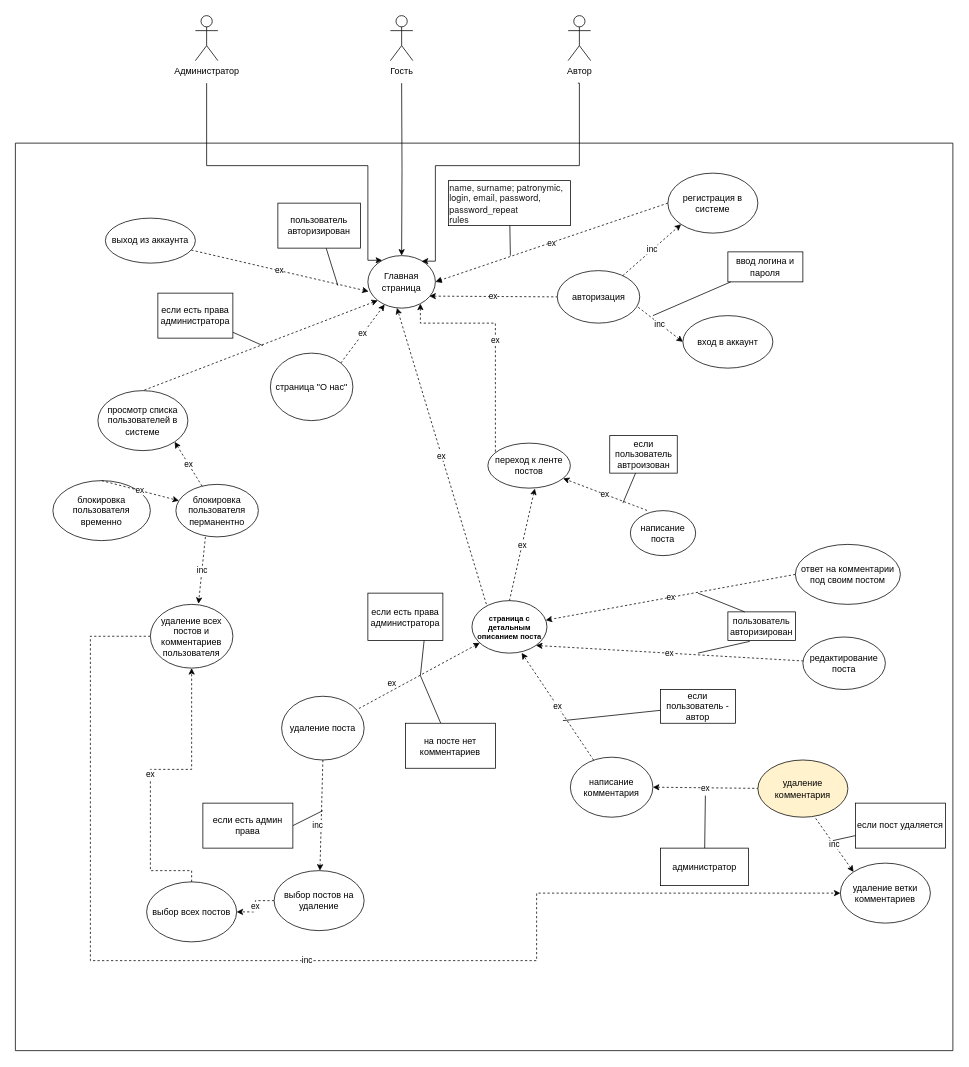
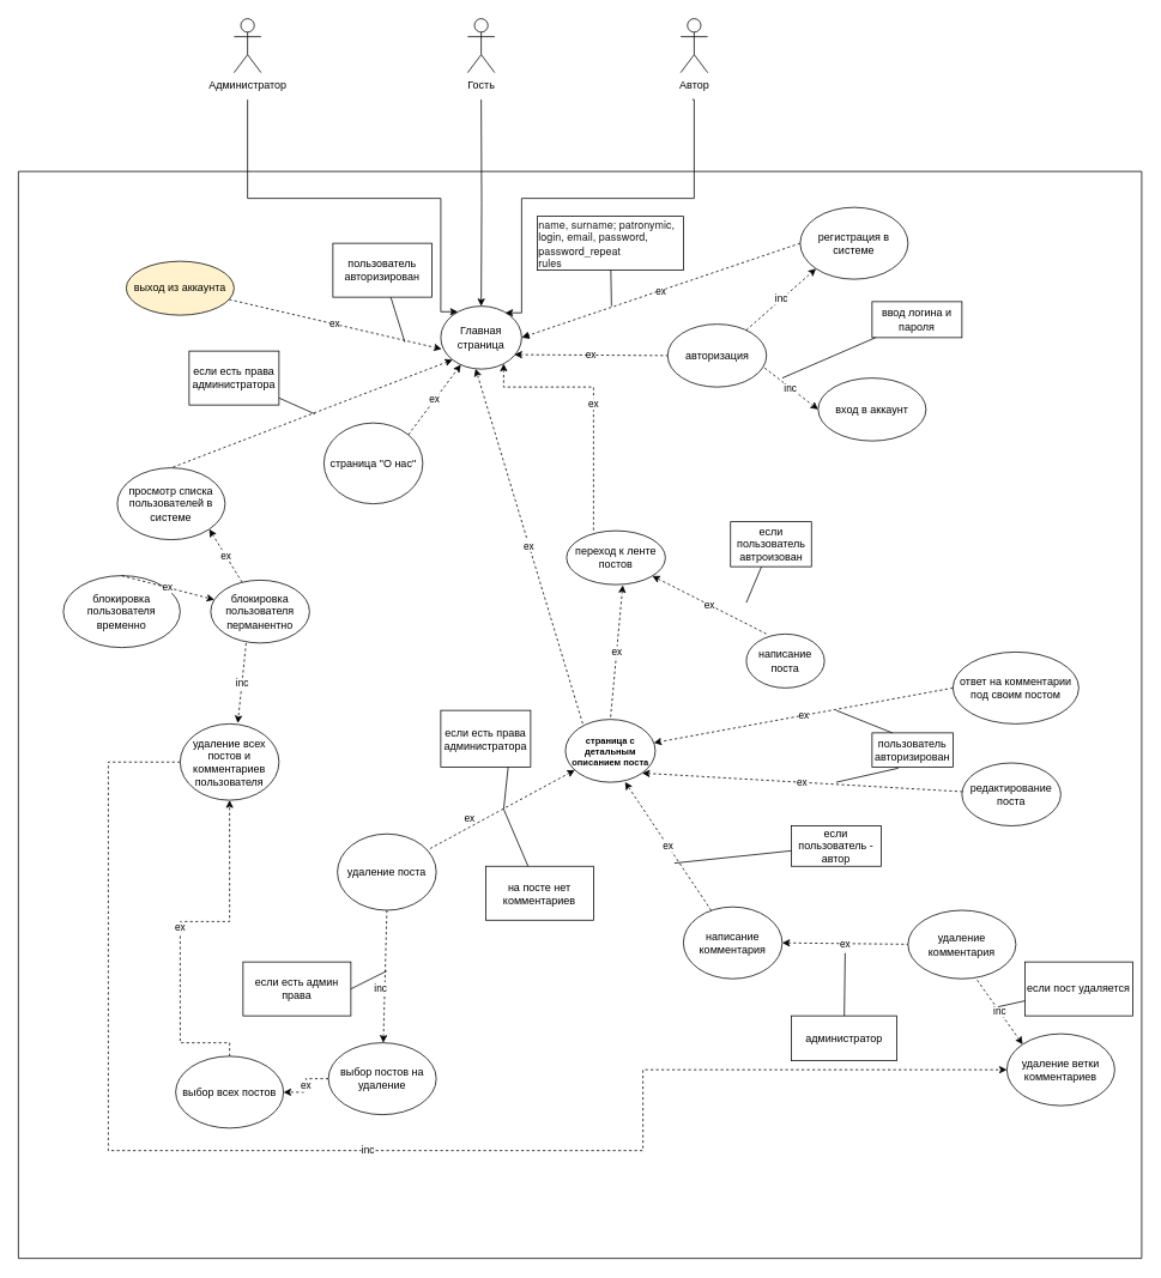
- <mxCell id="26" value="выход из аккаунта" style="ellipse;whiteSpace=wrap;html=1;" parent="15" vertex="1"><mxGeometry x="120" y="100" width="120" height="60" as="geometry" /></mxCell>
+ <mxCell id="26" value="выход из аккаунта" style="ellipse;whiteSpace=wrap;html=1;fillColor=#fff2cc;" parent="15" vertex="1"><mxGeometry x="120" y="100" width="120" height="60" as="geometry" /></mxCell>
- <mxCell id="41" value="переход к ленте постов" style="ellipse;whiteSpace=wrap;html=1;" parent="15" vertex="1"><mxGeometry x="630" y="400" width="110" height="60" as="geometry" /></mxCell>
+ <mxCell id="41" value="переход к ленте постов" style="ellipse;whiteSpace=wrap;html=1;" parent="15" vertex="1"><mxGeometry x="610" y="400" width="110" height="60" as="geometry" /></mxCell>
- <mxCell id="35" value="написание поста" style="ellipse;whiteSpace=wrap;html=1;" parent="15" vertex="1"><mxGeometry x="820" y="490" width="87" height="60" as="geometry" /></mxCell>
+ <mxCell id="35" value="написание поста" style="ellipse;whiteSpace=wrap;html=1;" parent="15" vertex="1"><mxGeometry x="810" y="515" width="87" height="60" as="geometry" /></mxCell>
- <mxCell id="57" value="удаление комментария" style="ellipse;whiteSpace=wrap;html=1;fillColor=#fff2cc;" parent="15" vertex="1"><mxGeometry x="990" y="822.5" width="120" height="76.25" as="geometry" /></mxCell>
+ <mxCell id="57" value="удаление комментария" style="ellipse;whiteSpace=wrap;html=1;" parent="15" vertex="1"><mxGeometry x="990" y="822.5" width="120" height="76.25" as="geometry" /></mxCell>
